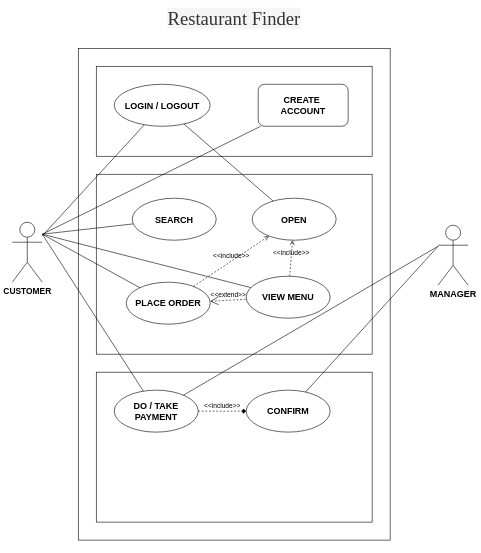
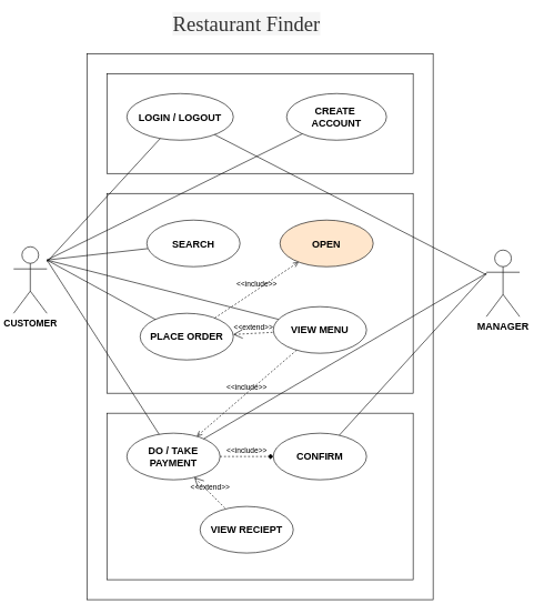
- <mxCell id="33" value="&lt;span style=&quot;color: rgb(51 , 51 , 51) ; font-family: &amp;#34;merriweather&amp;#34; , serif ; font-size: 31px ; text-align: left ; background-color: rgb(245 , 245 , 245)&quot;&gt;Restaurant Finder&lt;/span&gt;" style="text;html=1;strokeColor=none;fillColor=none;align=center;verticalAlign=middle;whiteSpace=wrap;rounded=0;fontSize=15;" vertex="1" parent="1"><mxGeometry x="220" y="20" width="340" height="20" as="geometry" /></mxCell>
+ <mxCell id="33" value="&lt;span style=&quot;color: rgb(51 , 51 , 51) ; font-family: &amp;#34;merriweather&amp;#34; , serif ; font-size: 31px ; text-align: left ; background-color: rgb(245 , 245 , 245)&quot;&gt;Restaurant Finder&lt;/span&gt;" style="text;html=1;strokeColor=none;fillColor=none;align=center;verticalAlign=middle;whiteSpace=wrap;rounded=0;fontSize=15;" vertex="1" parent="1"><mxGeometry x="200" y="25" width="340" height="20" as="geometry" /></mxCell>
- <mxCell id="7" value="CREATE&amp;nbsp;&lt;br&gt;ACCOUNT" style="whiteSpace=wrap;html=1;fontSize=15;fontStyle=1;rounded=1;" vertex="1" parent="1"><mxGeometry x="430" y="140" width="150" height="70" as="geometry" /></mxCell>
+ <mxCell id="7" value="CREATE&amp;nbsp;&lt;br&gt;ACCOUNT" style="ellipse;whiteSpace=wrap;html=1;fontSize=15;fontStyle=1" vertex="1" parent="1"><mxGeometry x="430" y="140" width="150" height="70" as="geometry" /></mxCell>
- <mxCell id="25" value="" style="edgeStyle=none;html=1;endArrow=none;verticalAlign=bottom;" edge="1" parent="1" source="6" target="11"><mxGeometry width="160" relative="1" as="geometry"><mxPoint x="330" y="410" as="sourcePoint" /><mxPoint x="490" y="410" as="targetPoint" /></mxGeometry></mxCell>
+ <mxCell id="25" value="" style="edgeStyle=none;html=1;endArrow=none;verticalAlign=bottom;" edge="1" parent="1" source="6" target="18"><mxGeometry width="160" relative="1" as="geometry"><mxPoint x="330" y="410" as="sourcePoint" /><mxPoint x="490" y="410" as="targetPoint" /></mxGeometry></mxCell>
- <mxCell id="11" value="&lt;b&gt;&lt;font style=&quot;font-size: 15px&quot;&gt;OPEN&lt;/font&gt;&lt;/b&gt;" style="ellipse;whiteSpace=wrap;html=1;" vertex="1" parent="1"><mxGeometry x="420" y="330" width="140" height="70" as="geometry" /></mxCell>
+ <mxCell id="11" value="&lt;b&gt;&lt;font style=&quot;font-size: 15px&quot;&gt;OPEN&lt;/font&gt;&lt;/b&gt;" style="ellipse;whiteSpace=wrap;html=1;fillColor=#ffe6cc;" vertex="1" parent="1"><mxGeometry x="420" y="330" width="140" height="70" as="geometry" /></mxCell>
- <mxCell id="30" value="&amp;lt;&amp;lt;include&amp;gt;&amp;gt;" style="edgeStyle=none;html=1;endArrow=open;verticalAlign=bottom;dashed=1;labelBackgroundColor=none;" edge="1" parent="1" source="13" target="11"><mxGeometry width="160" relative="1" as="geometry"><mxPoint x="330" y="590" as="sourcePoint" /><mxPoint x="440" y="400" as="targetPoint" /></mxGeometry></mxCell>
+ <mxCell id="30" value="&amp;lt;&amp;lt;include&amp;gt;&amp;gt;" style="edgeStyle=none;html=1;endArrow=open;verticalAlign=bottom;dashed=1;labelBackgroundColor=none;" edge="1" parent="1" source="13" target="15"><mxGeometry width="160" relative="1" as="geometry"><mxPoint x="330" y="590" as="sourcePoint" /><mxPoint x="440" y="400" as="targetPoint" /></mxGeometry></mxCell>
+ <mxCell id="28" value="&amp;lt;&amp;lt;extend&amp;gt;&amp;gt;" style="edgeStyle=none;html=1;startArrow=open;endArrow=none;startSize=12;verticalAlign=bottom;dashed=1;labelBackgroundColor=none;" edge="1" parent="1" source="15" target="17"><mxGeometry width="160" relative="1" as="geometry"><mxPoint x="330" y="590" as="sourcePoint" /><mxPoint x="490" y="590" as="targetPoint" /></mxGeometry></mxCell>
+ <mxCell id="17" value="VIEW RECIEPT" style="ellipse;whiteSpace=wrap;html=1;fontStyle=1;fontSize=15;" vertex="1" parent="1"><mxGeometry x="300" y="760" width="140" height="70" as="geometry" /></mxCell>
